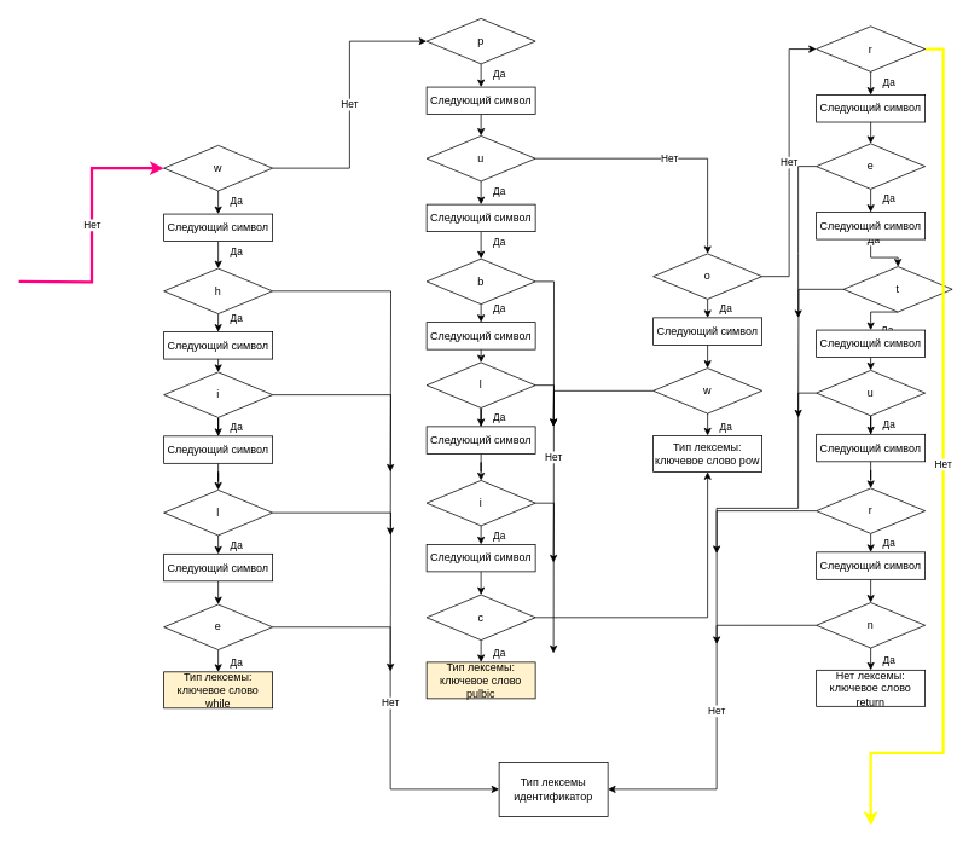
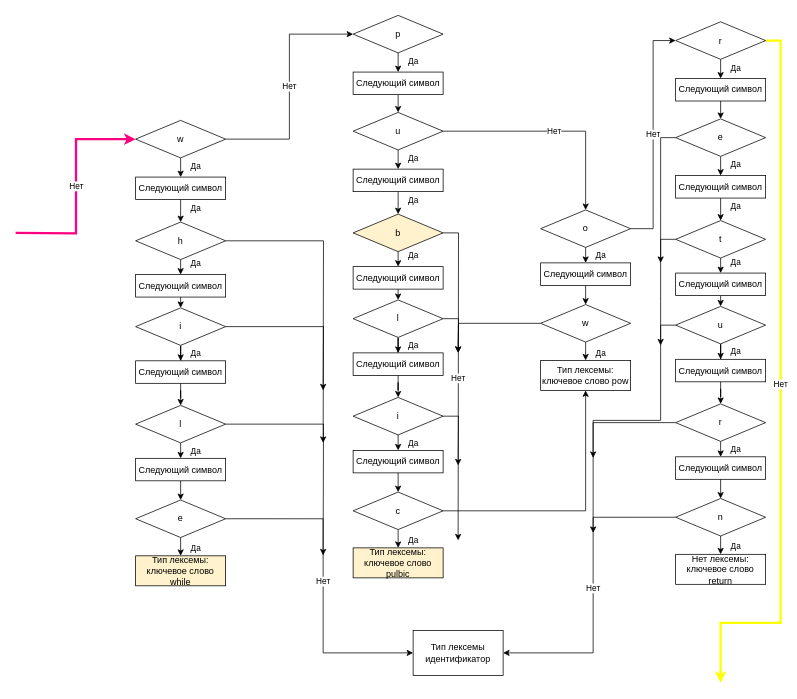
- <mxCell id="33" value="b" style="rhombus;whiteSpace=wrap;html=1;" parent="1" vertex="1"><mxGeometry x="470" y="285" width="120" height="50" as="geometry" /></mxCell>
+ <mxCell id="33" value="b" style="rhombus;whiteSpace=wrap;html=1;fillColor=#fff2cc;" parent="1" vertex="1"><mxGeometry x="470" y="285" width="120" height="50" as="geometry" /></mxCell>
- <mxCell id="72" value="t" style="rhombus;whiteSpace=wrap;html=1;" parent="1" vertex="1"><mxGeometry x="930" y="293.59" width="120" height="50" as="geometry" /></mxCell>
+ <mxCell id="72" value="t" style="rhombus;whiteSpace=wrap;html=1;" parent="1" vertex="1"><mxGeometry x="900" y="293.59" width="120" height="50" as="geometry" /></mxCell>
